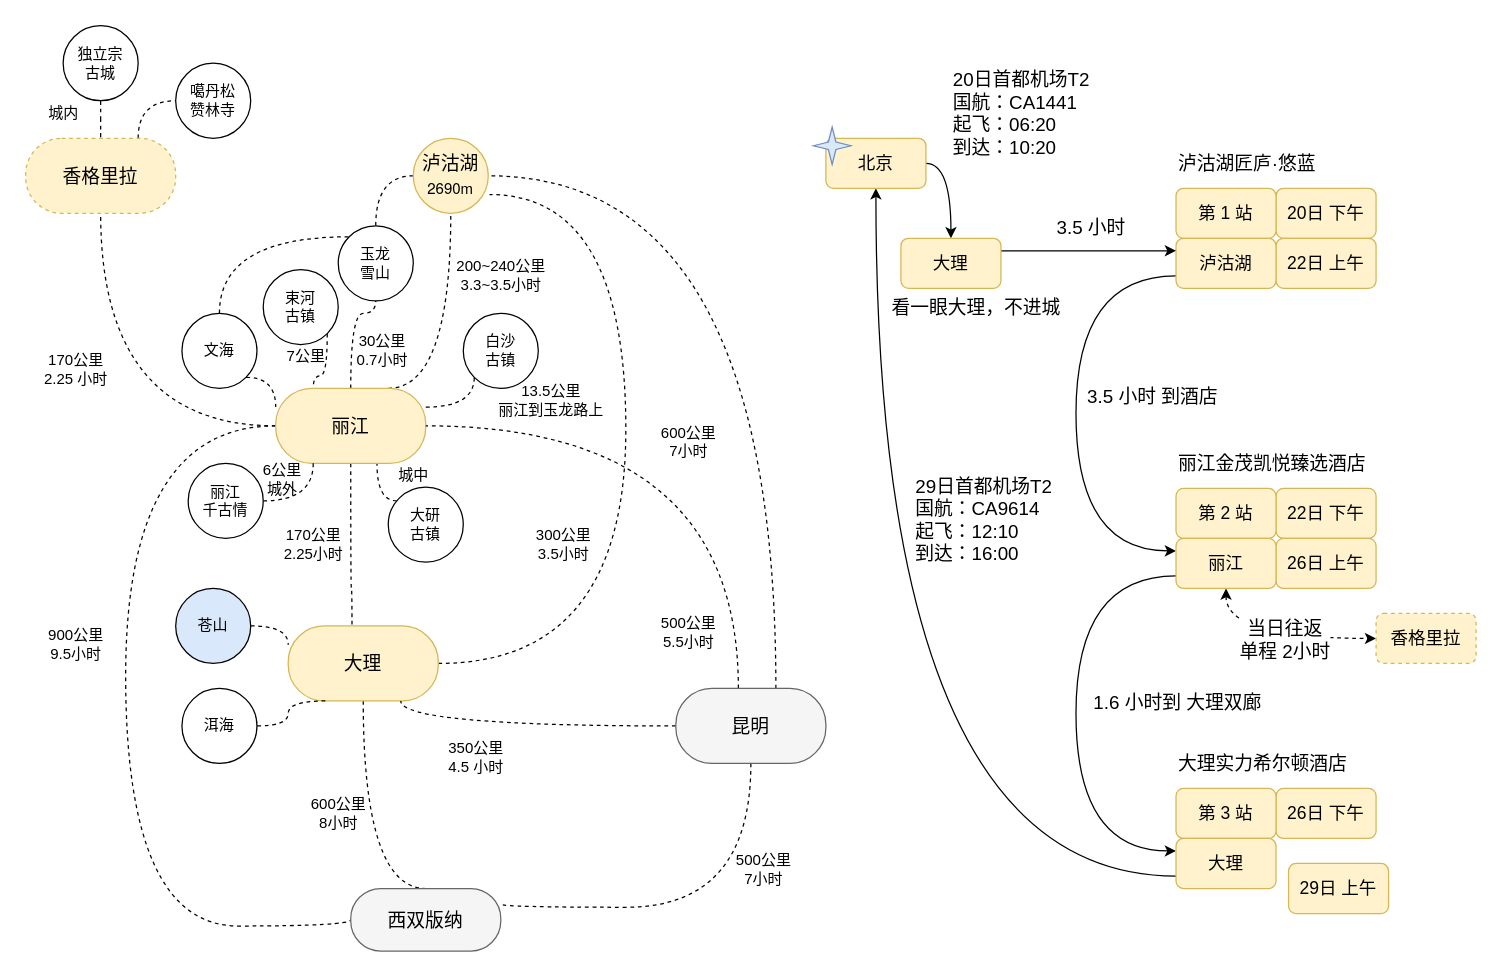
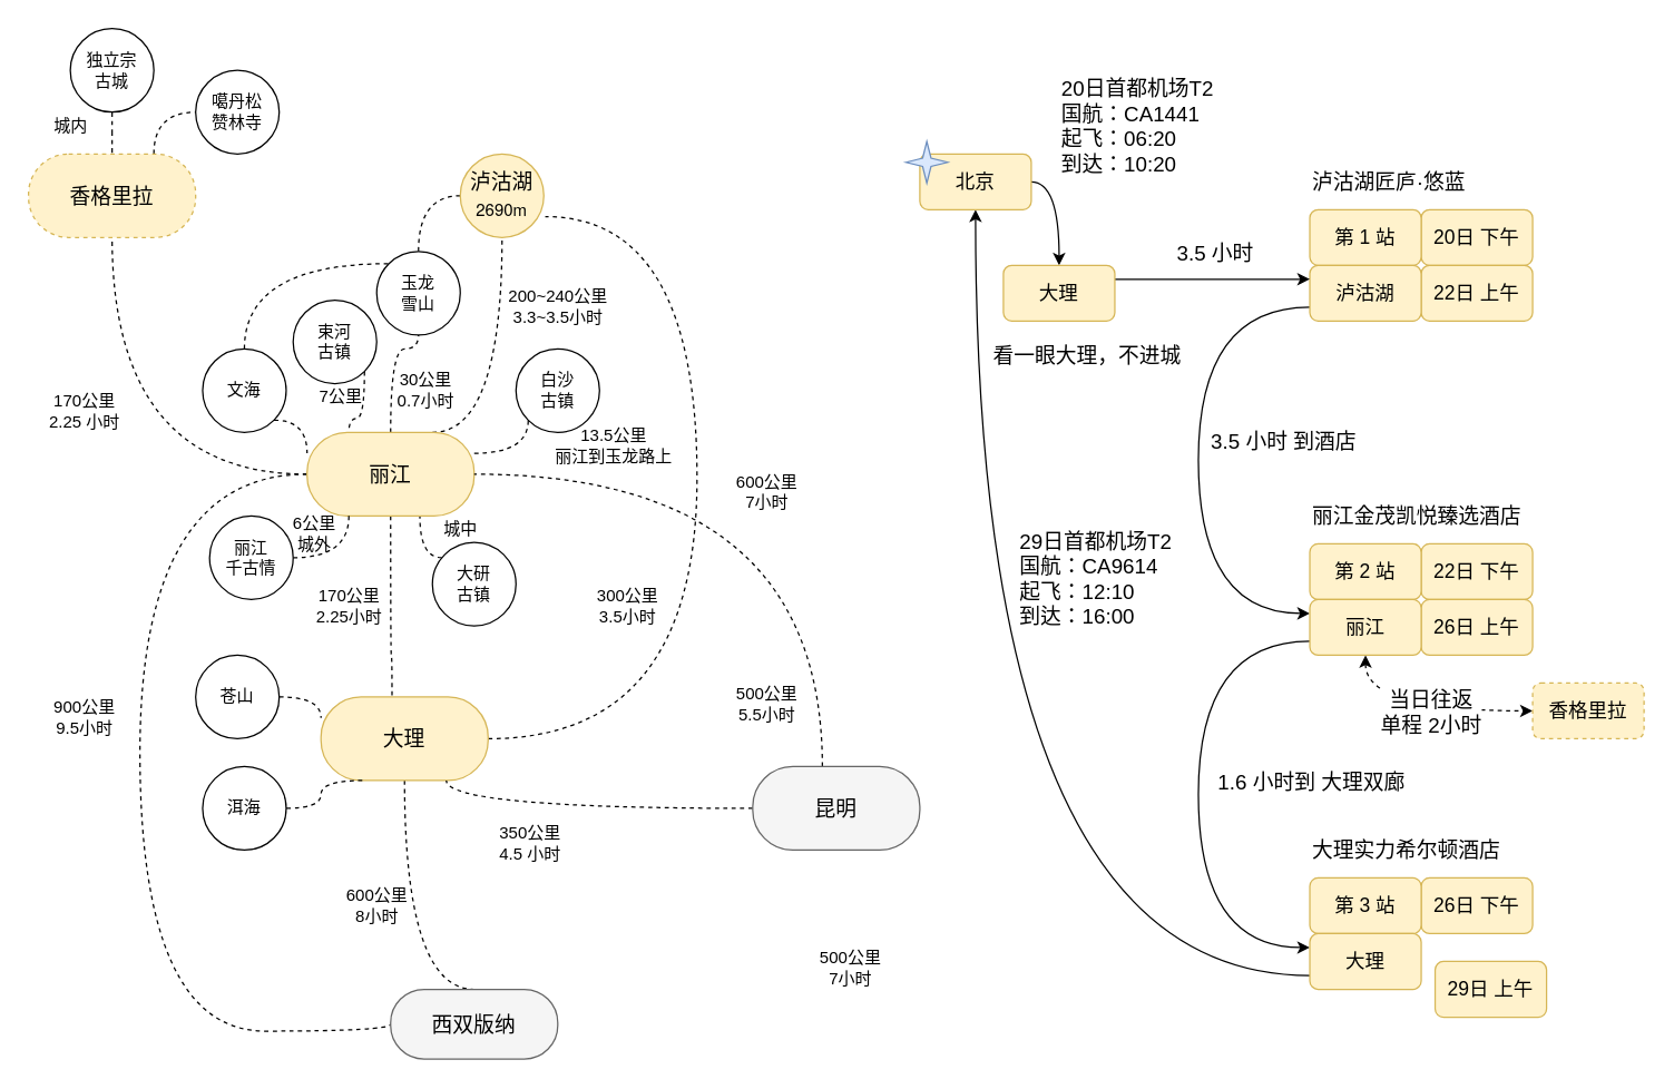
- <mxCell id="86" value="看一眼大理，不进城" style="text;html=1;align=center;verticalAlign=middle;resizable=0;points=[];autosize=1;strokeColor=none;fillColor=none;fontSize=15;" vertex="1" parent="1"><mxGeometry x="700" y="230" width="160" height="30" as="geometry" /></mxCell>
+ <mxCell id="86" value="看一眼大理，不进城" style="text;html=1;align=center;verticalAlign=middle;resizable=0;points=[];autosize=1;strokeColor=none;fillColor=none;fontSize=15;" vertex="1" parent="1"><mxGeometry x="700" y="240" width="160" height="30" as="geometry" /></mxCell>
- <mxCell id="16" style="edgeStyle=orthogonalEdgeStyle;curved=1;rounded=0;orthogonalLoop=1;jettySize=auto;html=1;entryX=1;entryY=0.5;entryDx=0;entryDy=0;dashed=1;endArrow=none;endFill=0;" edge="1" parent="1" source="18" target="21"><mxGeometry relative="1" as="geometry"><Array as="points"><mxPoint x="620" y="140" /></Array></mxGeometry></mxCell>
- <mxCell id="37" value="苍山" style="ellipse;whiteSpace=wrap;html=1;aspect=fixed;fillColor=#dae8fc;" vertex="1" parent="1"><mxGeometry x="140" y="470" width="60" height="60" as="geometry" /></mxCell>
+ <mxCell id="37" value="苍山" style="ellipse;whiteSpace=wrap;html=1;aspect=fixed;" vertex="1" parent="1"><mxGeometry x="140" y="470" width="60" height="60" as="geometry" /></mxCell>
- <mxCell id="17" style="edgeStyle=orthogonalEdgeStyle;curved=1;rounded=0;orthogonalLoop=1;jettySize=auto;html=1;entryX=1;entryY=0.25;entryDx=0;entryDy=0;dashed=1;endArrow=none;endFill=0;exitX=0.5;exitY=1;exitDx=0;exitDy=0;" edge="1" parent="1" source="18" target="29"><mxGeometry relative="1" as="geometry"><Array as="points"><mxPoint x="600" y="725" /></Array></mxGeometry></mxCell>
